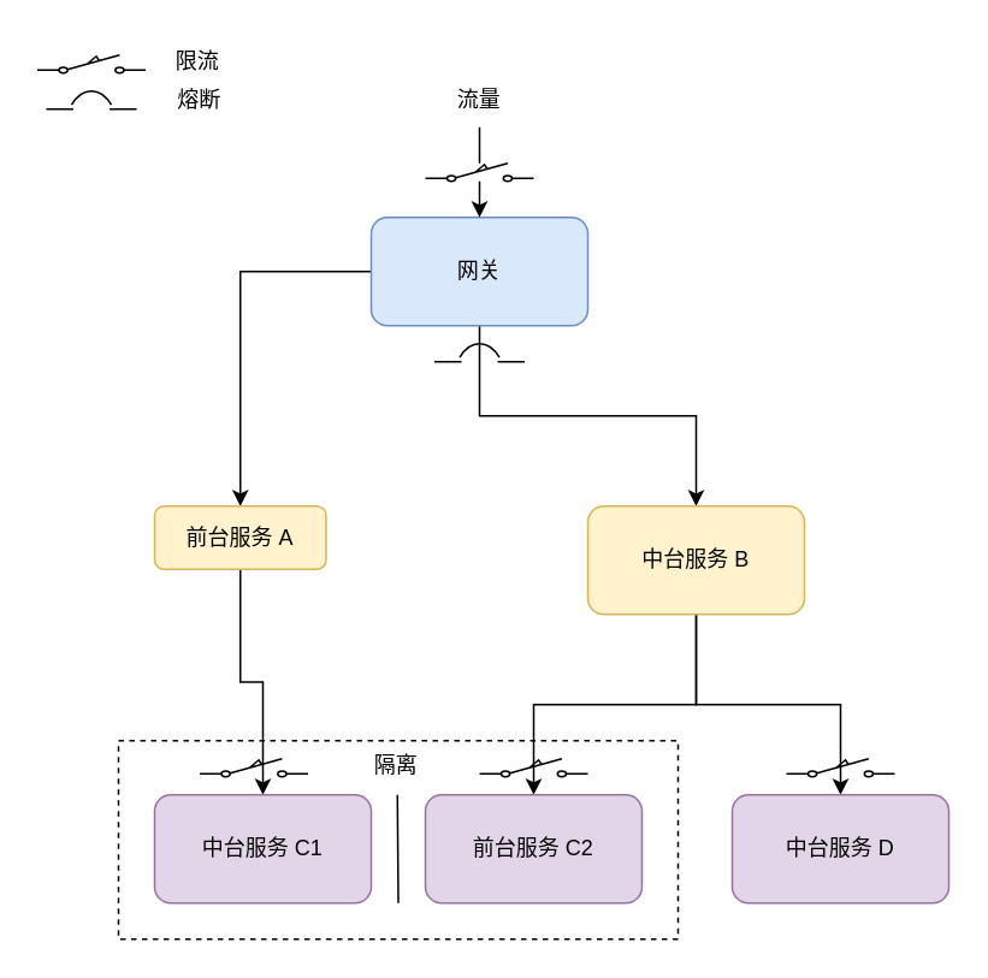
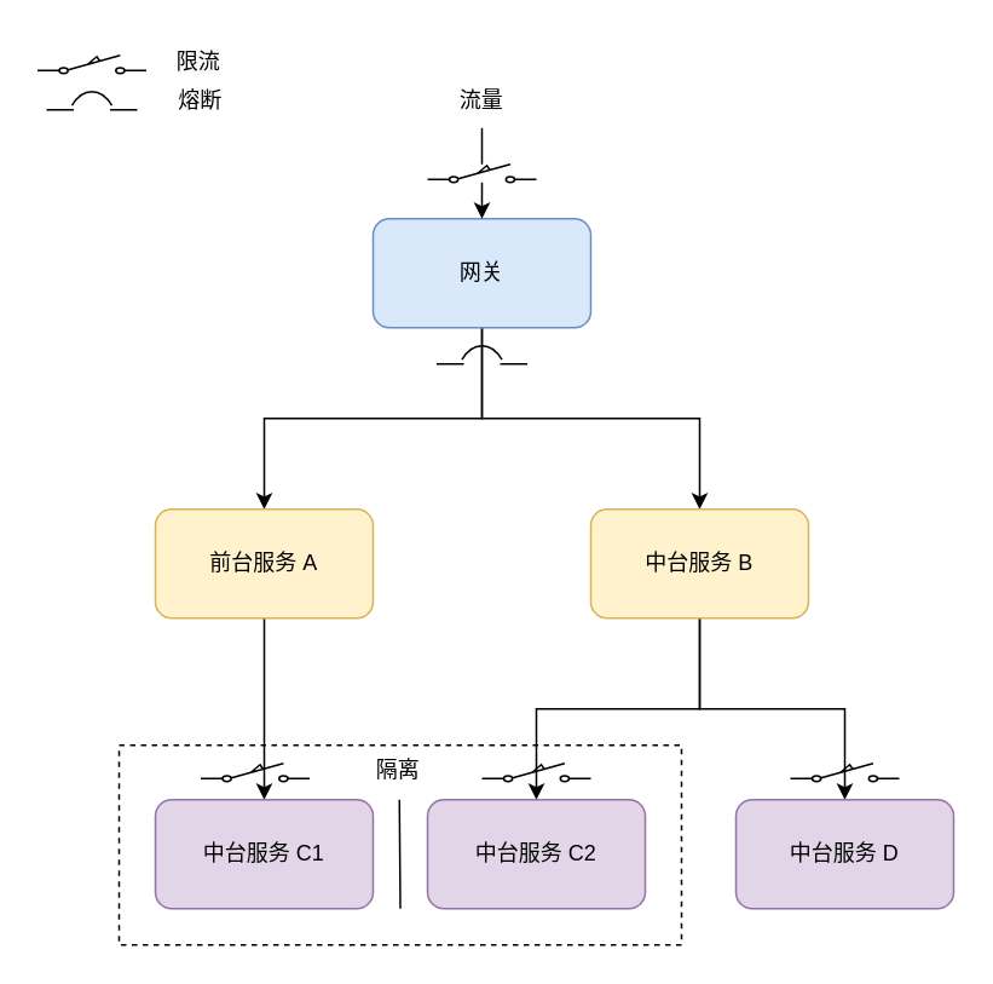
- <mxCell id="7" value="前台服务 A" style="rounded=1;whiteSpace=wrap;html=1;fillColor=#fff2cc;strokeColor=#d6b656;" parent="1" vertex="1"><mxGeometry x="85" y="280" width="95" height="35" as="geometry" /></mxCell>
+ <mxCell id="7" value="前台服务 A" style="rounded=1;whiteSpace=wrap;html=1;fillColor=#fff2cc;strokeColor=#d6b656;" parent="1" vertex="1"><mxGeometry x="85" y="280" width="120" height="60" as="geometry" /></mxCell>
- <mxCell id="13" value="前台服务 C2" style="rounded=1;whiteSpace=wrap;html=1;fillColor=#e1d5e7;strokeColor=#9673a6;" parent="1" vertex="1"><mxGeometry x="235" y="440" width="120" height="60" as="geometry" /></mxCell>
+ <mxCell id="13" value="中台服务 C2" style="rounded=1;whiteSpace=wrap;html=1;fillColor=#e1d5e7;strokeColor=#9673a6;" parent="1" vertex="1"><mxGeometry x="235" y="440" width="120" height="60" as="geometry" /></mxCell>
